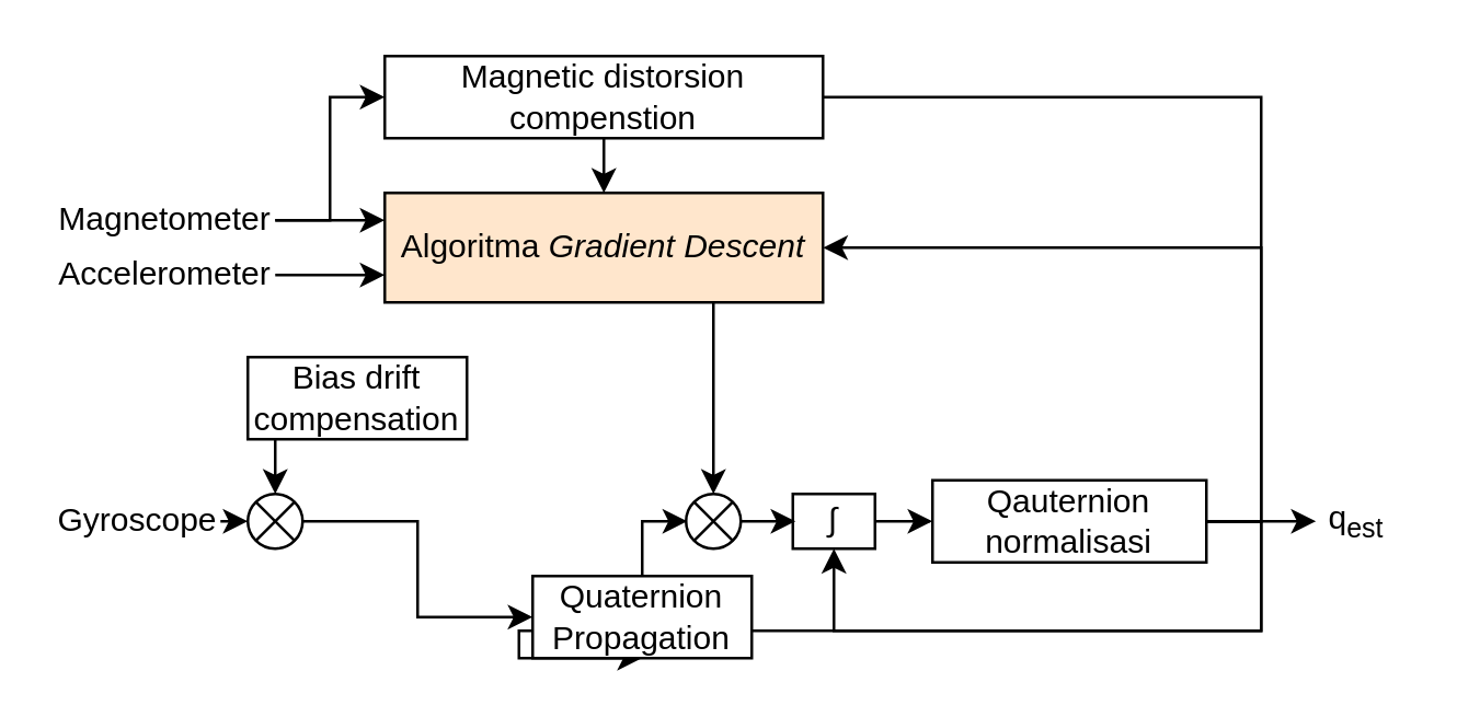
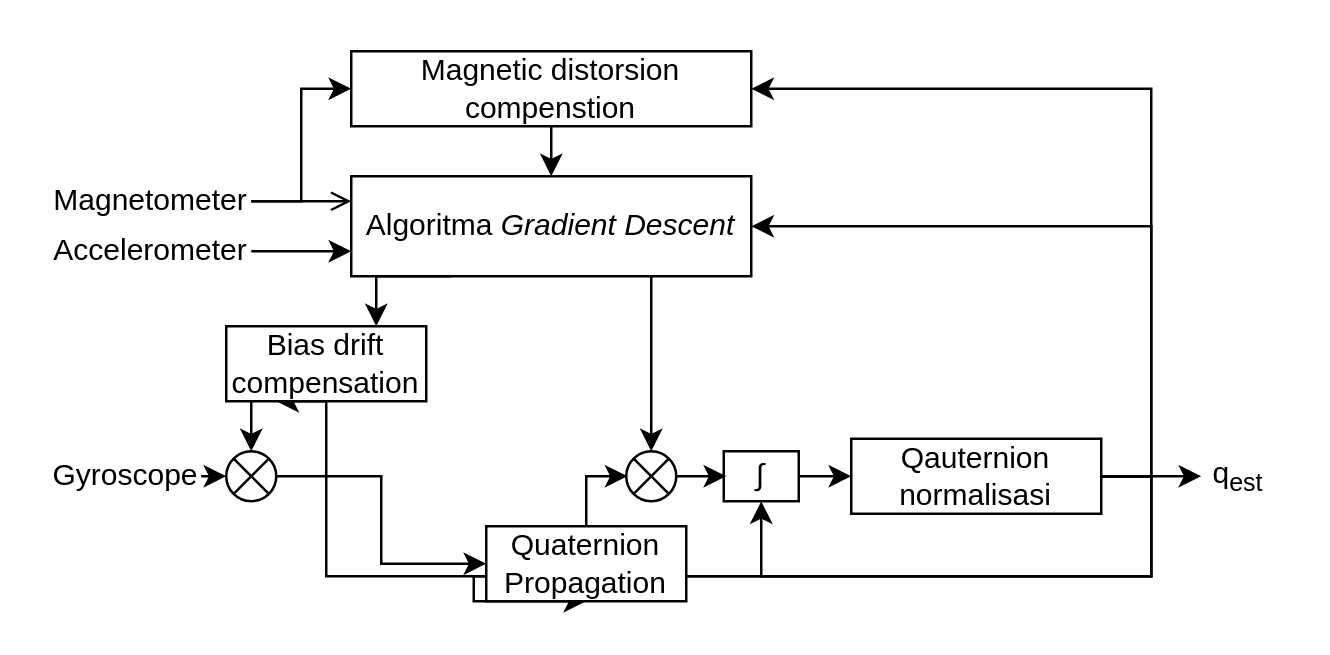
- <mxCell id="18" style="edgeStyle=orthogonalEdgeStyle;rounded=0;orthogonalLoop=1;jettySize=auto;html=1;exitX=1;exitY=0.5;exitDx=0;exitDy=0;entryX=1;entryY=0.5;entryDx=0;entryDy=0;endArrow=none;" edge="1" parent="1" source="22" target="15"><mxGeometry relative="1" as="geometry"><Array as="points"><mxPoint x="460" y="190" /><mxPoint x="460" y="35" /></Array></mxGeometry></mxCell>
+ <mxCell id="18" style="edgeStyle=orthogonalEdgeStyle;rounded=0;orthogonalLoop=1;jettySize=auto;html=1;exitX=1;exitY=0.5;exitDx=0;exitDy=0;entryX=1;entryY=0.5;entryDx=0;entryDy=0;" edge="1" parent="1" source="22" target="15"><mxGeometry relative="1" as="geometry"><Array as="points"><mxPoint x="460" y="190" /><mxPoint x="460" y="35" /></Array></mxGeometry></mxCell>
- <mxCell id="4" style="edgeStyle=orthogonalEdgeStyle;rounded=0;orthogonalLoop=1;jettySize=auto;html=1;exitX=1;exitY=0.5;exitDx=0;exitDy=0;entryX=0;entryY=0.25;entryDx=0;entryDy=0;" edge="1" parent="1" source="5" target="13"><mxGeometry relative="1" as="geometry" /></mxCell>
+ <mxCell id="4" style="edgeStyle=orthogonalEdgeStyle;rounded=0;orthogonalLoop=1;jettySize=auto;html=1;exitX=1;exitY=0.5;exitDx=0;exitDy=0;entryX=0;entryY=0.25;entryDx=0;entryDy=0;endArrow=open;" edge="1" parent="1" source="5" target="13"><mxGeometry relative="1" as="geometry" /></mxCell>
- <mxCell id="13" value="Algoritma &lt;i&gt;Gradient Descent&lt;/i&gt;" style="rounded=0;whiteSpace=wrap;html=1;fillColor=#ffe6cc;" vertex="1" parent="1"><mxGeometry x="140" y="70" width="160" height="40" as="geometry" /></mxCell>
+ <mxCell id="13" value="Algoritma &lt;i&gt;Gradient Descent&lt;/i&gt;" style="rounded=0;whiteSpace=wrap;html=1;" vertex="1" parent="1"><mxGeometry x="140" y="70" width="160" height="40" as="geometry" /></mxCell>
+ <mxCell id="11" style="edgeStyle=orthogonalEdgeStyle;rounded=0;orthogonalLoop=1;jettySize=auto;html=1;exitX=0.25;exitY=1;exitDx=0;exitDy=0;entryX=0.75;entryY=0;entryDx=0;entryDy=0;" edge="1" parent="1" source="13" target="24"><mxGeometry relative="1" as="geometry" /></mxCell>
+ <mxCell id="21" style="edgeStyle=orthogonalEdgeStyle;rounded=0;orthogonalLoop=1;jettySize=auto;html=1;exitX=1;exitY=0.5;exitDx=0;exitDy=0;entryX=0.25;entryY=1;entryDx=0;entryDy=0;" edge="1" parent="1" source="22" target="24"><mxGeometry relative="1" as="geometry"><Array as="points"><mxPoint x="460" y="190" /><mxPoint x="460" y="230" /><mxPoint x="130" y="230" /></Array></mxGeometry></mxCell>
